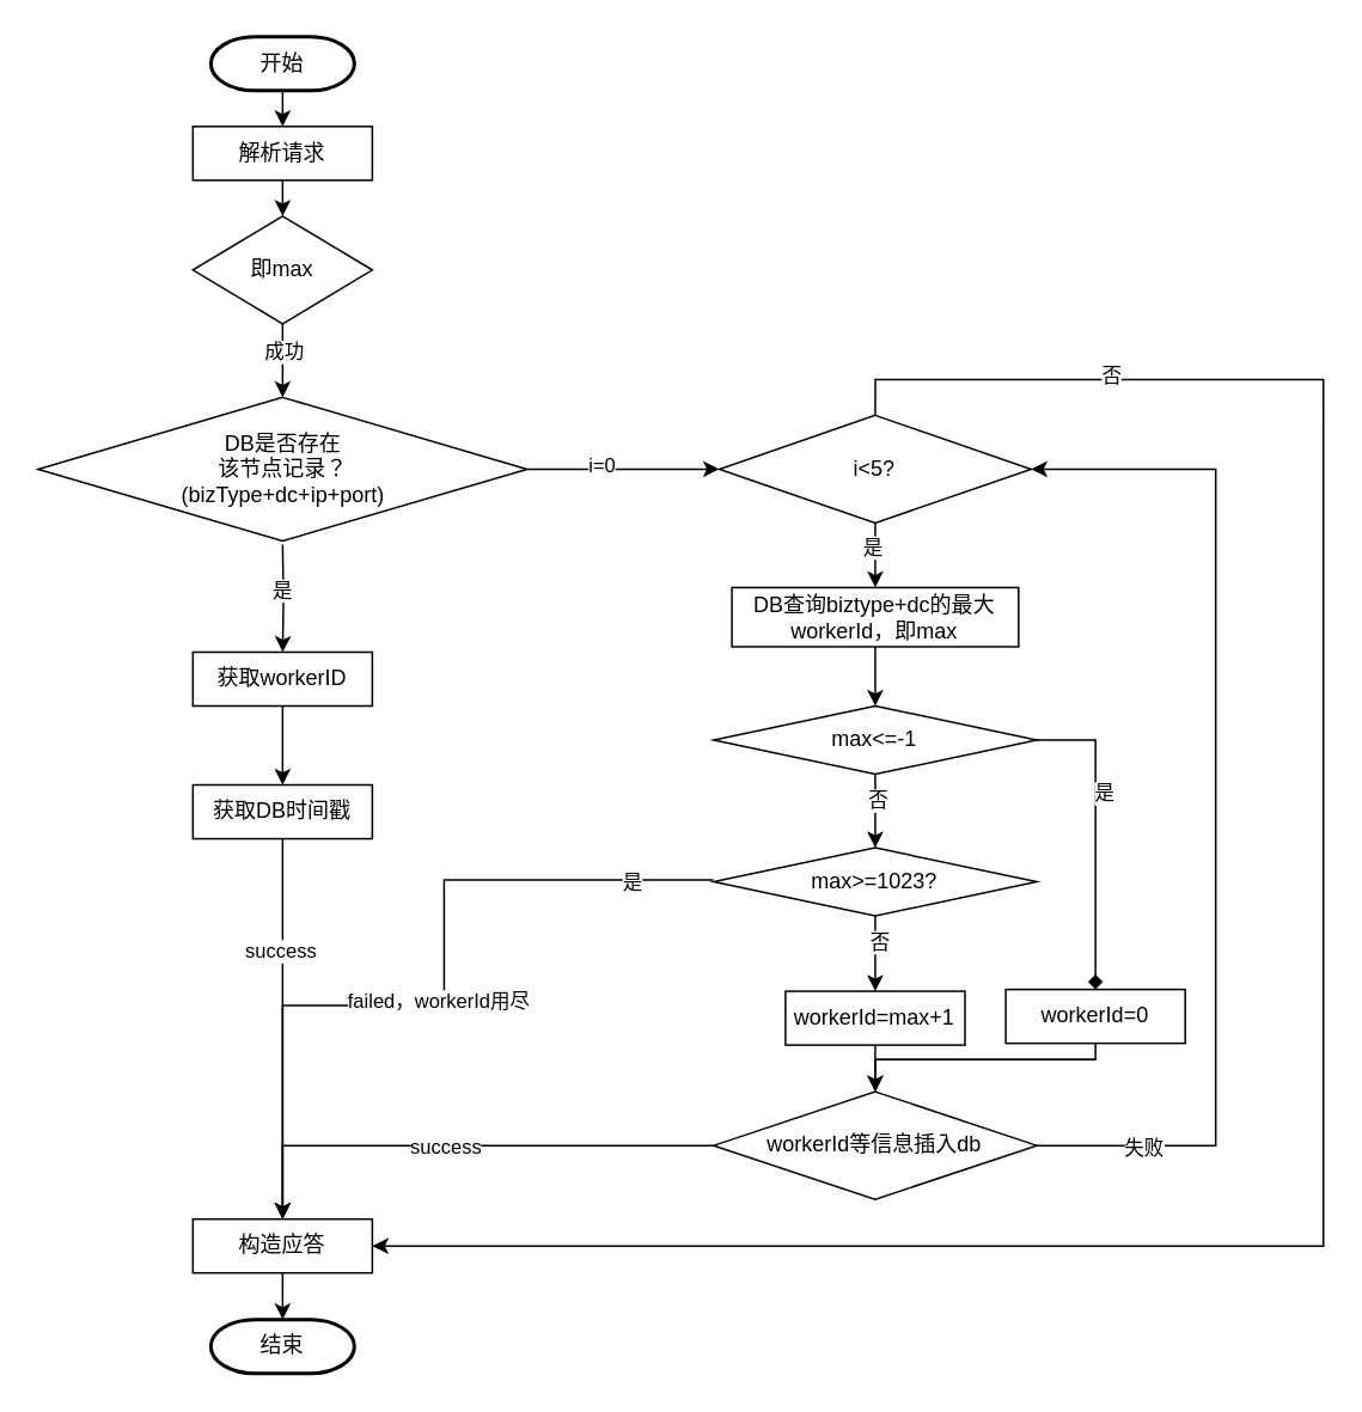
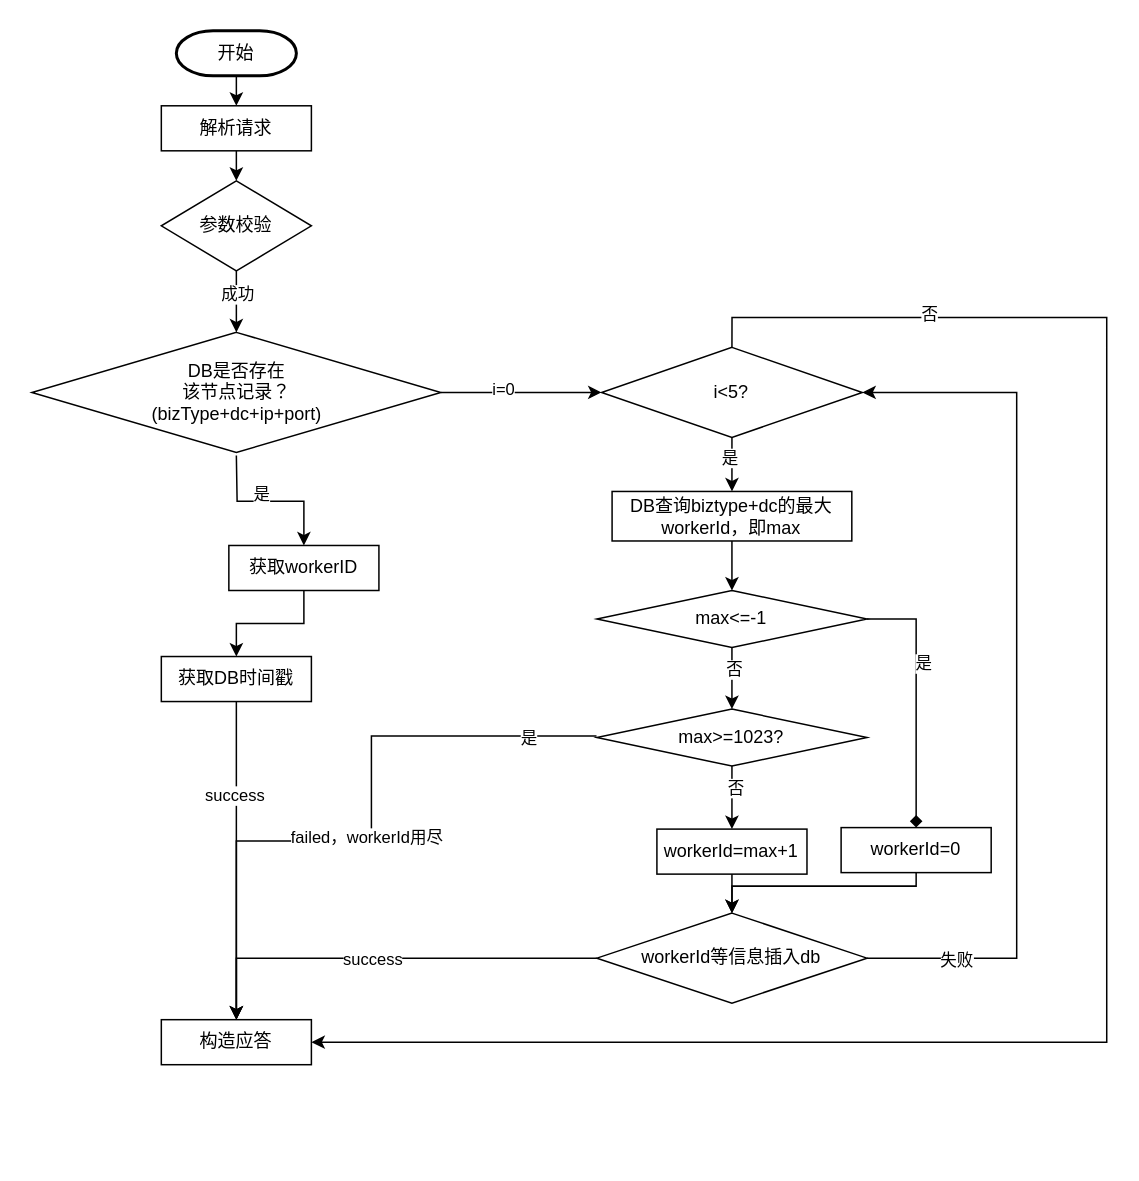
- <mxCell id="8" value="即max" style="rhombus;whiteSpace=wrap;html=1;" parent="1" vertex="1"><mxGeometry x="107" y="120" width="100" height="60" as="geometry" /></mxCell>
+ <mxCell id="8" value="参数校验" style="rhombus;whiteSpace=wrap;html=1;" parent="1" vertex="1"><mxGeometry x="107" y="120" width="100" height="60" as="geometry" /></mxCell>
- <mxCell id="15" value="获取workerID" style="rounded=0;whiteSpace=wrap;html=1;" parent="1" vertex="1"><mxGeometry x="107" y="363" width="100" height="30" as="geometry" /></mxCell>
+ <mxCell id="15" value="获取workerID" style="rounded=0;whiteSpace=wrap;html=1;" parent="1" vertex="1"><mxGeometry x="152" y="363" width="100" height="30" as="geometry" /></mxCell>
- <mxCell id="20" style="edgeStyle=orthogonalEdgeStyle;rounded=0;orthogonalLoop=1;jettySize=auto;html=1;exitX=0.5;exitY=1;exitDx=0;exitDy=0;entryX=0.5;entryY=0;entryDx=0;entryDy=0;entryPerimeter=0;" parent="1" source="21" target="17" edge="1"><mxGeometry relative="1" as="geometry" /></mxCell>
- <mxCell id="17" value="结束" style="strokeWidth=2;html=1;shape=mxgraph.flowchart.terminator;whiteSpace=wrap;" parent="1" vertex="1"><mxGeometry x="117" y="735" width="80" height="30" as="geometry" /></mxCell>
